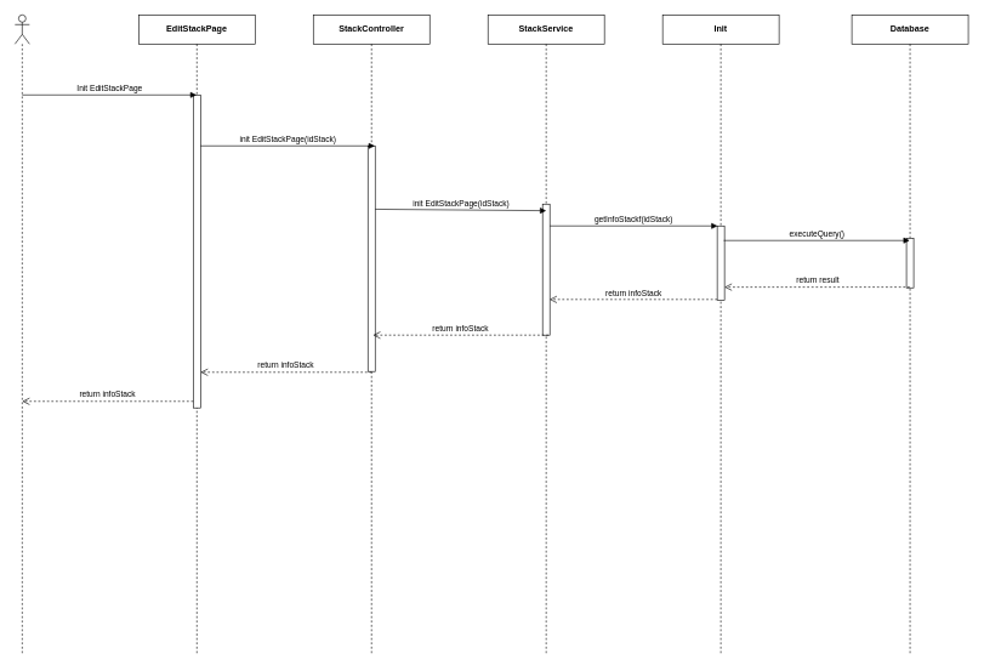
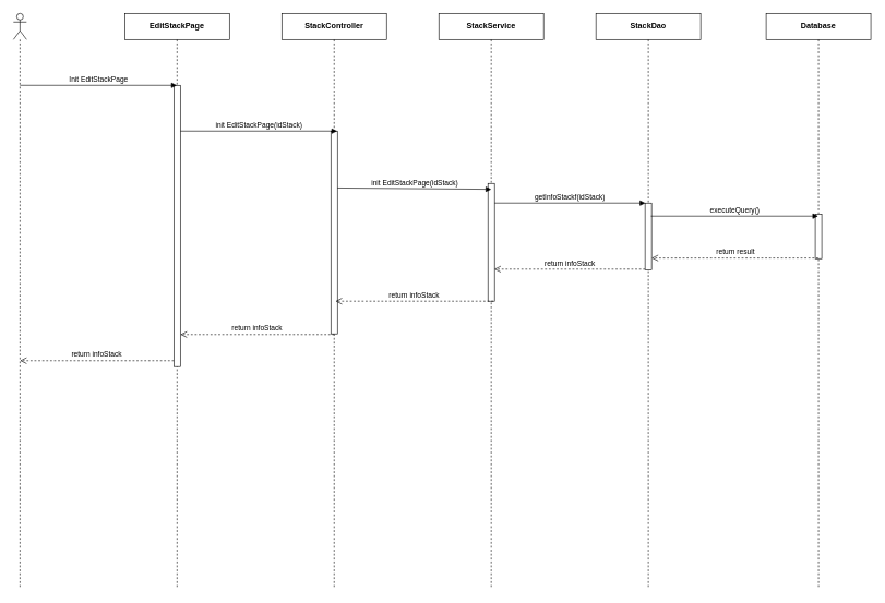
- <mxCell id="5" value="&lt;b&gt;Init&lt;/b&gt;" style="shape=umlLifeline;perimeter=lifelinePerimeter;whiteSpace=wrap;html=1;container=1;collapsible=0;recursiveResize=0;outlineConnect=0;" parent="1" vertex="1"><mxGeometry x="910" y="20" width="160" height="880" as="geometry" /></mxCell>
+ <mxCell id="5" value="&lt;b&gt;StackDao&lt;/b&gt;" style="shape=umlLifeline;perimeter=lifelinePerimeter;whiteSpace=wrap;html=1;container=1;collapsible=0;recursiveResize=0;outlineConnect=0;" parent="1" vertex="1"><mxGeometry x="910" y="20" width="160" height="880" as="geometry" /></mxCell>
